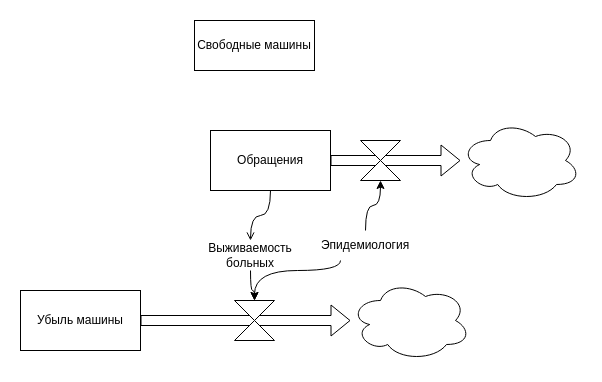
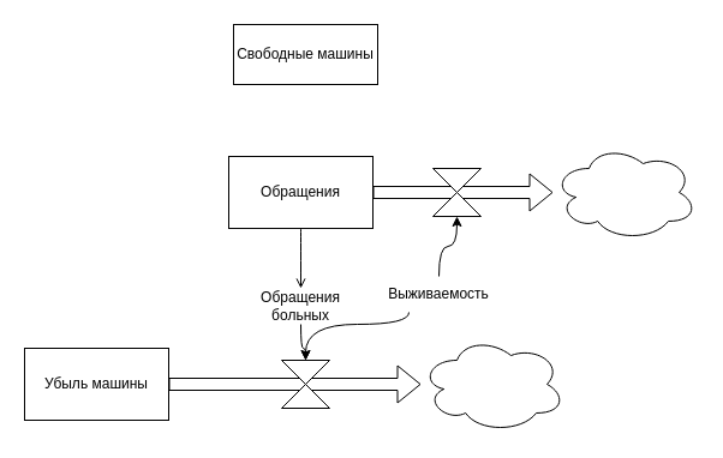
- <mxCell id="4" value="Обращения" style="rounded=0;whiteSpace=wrap;html=1;" vertex="1" parent="1"><mxGeometry x="210" y="130" width="120" height="60" as="geometry" /></mxCell>
+ <mxCell id="4" value="Обращения" style="rounded=0;whiteSpace=wrap;html=1;" vertex="1" parent="1"><mxGeometry x="190" y="130" width="120" height="60" as="geometry" /></mxCell>
- <mxCell id="16" value="Эпидемиология" style="text;html=1;align=center;verticalAlign=middle;whiteSpace=wrap;rounded=0;" vertex="1" parent="1"><mxGeometry x="320" y="230" width="90" height="30" as="geometry" /></mxCell>
+ <mxCell id="16" value="Выживаемость" style="text;html=1;align=center;verticalAlign=middle;whiteSpace=wrap;rounded=0;" vertex="1" parent="1"><mxGeometry x="320" y="230" width="90" height="30" as="geometry" /></mxCell>
- <mxCell id="6" value="Выживаемость больных" style="text;html=1;align=center;verticalAlign=middle;whiteSpace=wrap;rounded=0;" vertex="1" parent="1"><mxGeometry x="220" y="240" width="60" height="30" as="geometry" /></mxCell>
+ <mxCell id="6" value="Обращения больных" style="text;html=1;align=center;verticalAlign=middle;whiteSpace=wrap;rounded=0;" vertex="1" parent="1"><mxGeometry x="220" y="240" width="60" height="30" as="geometry" /></mxCell>
